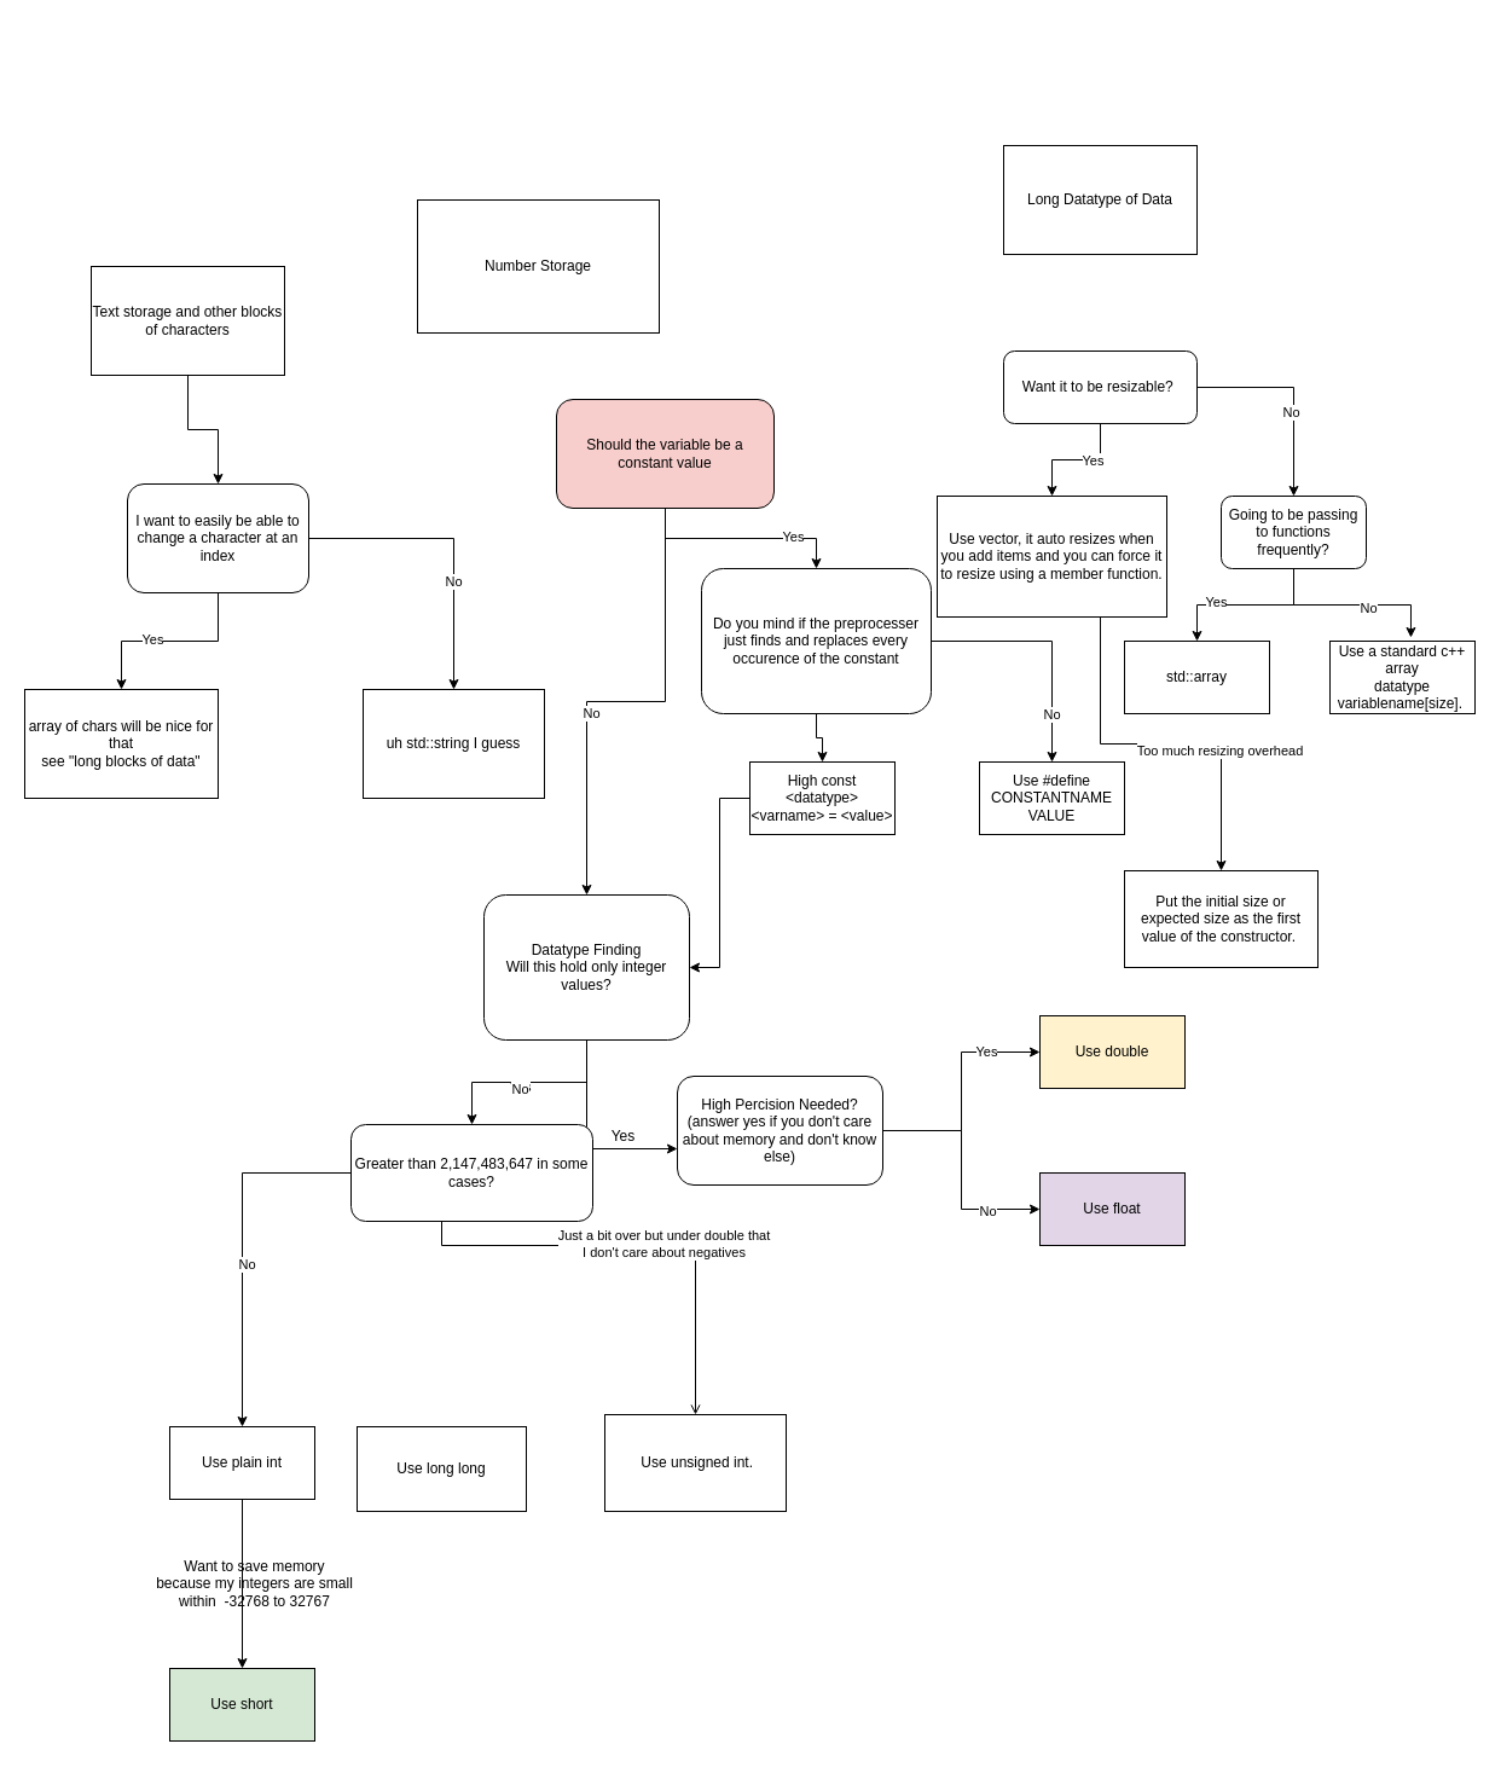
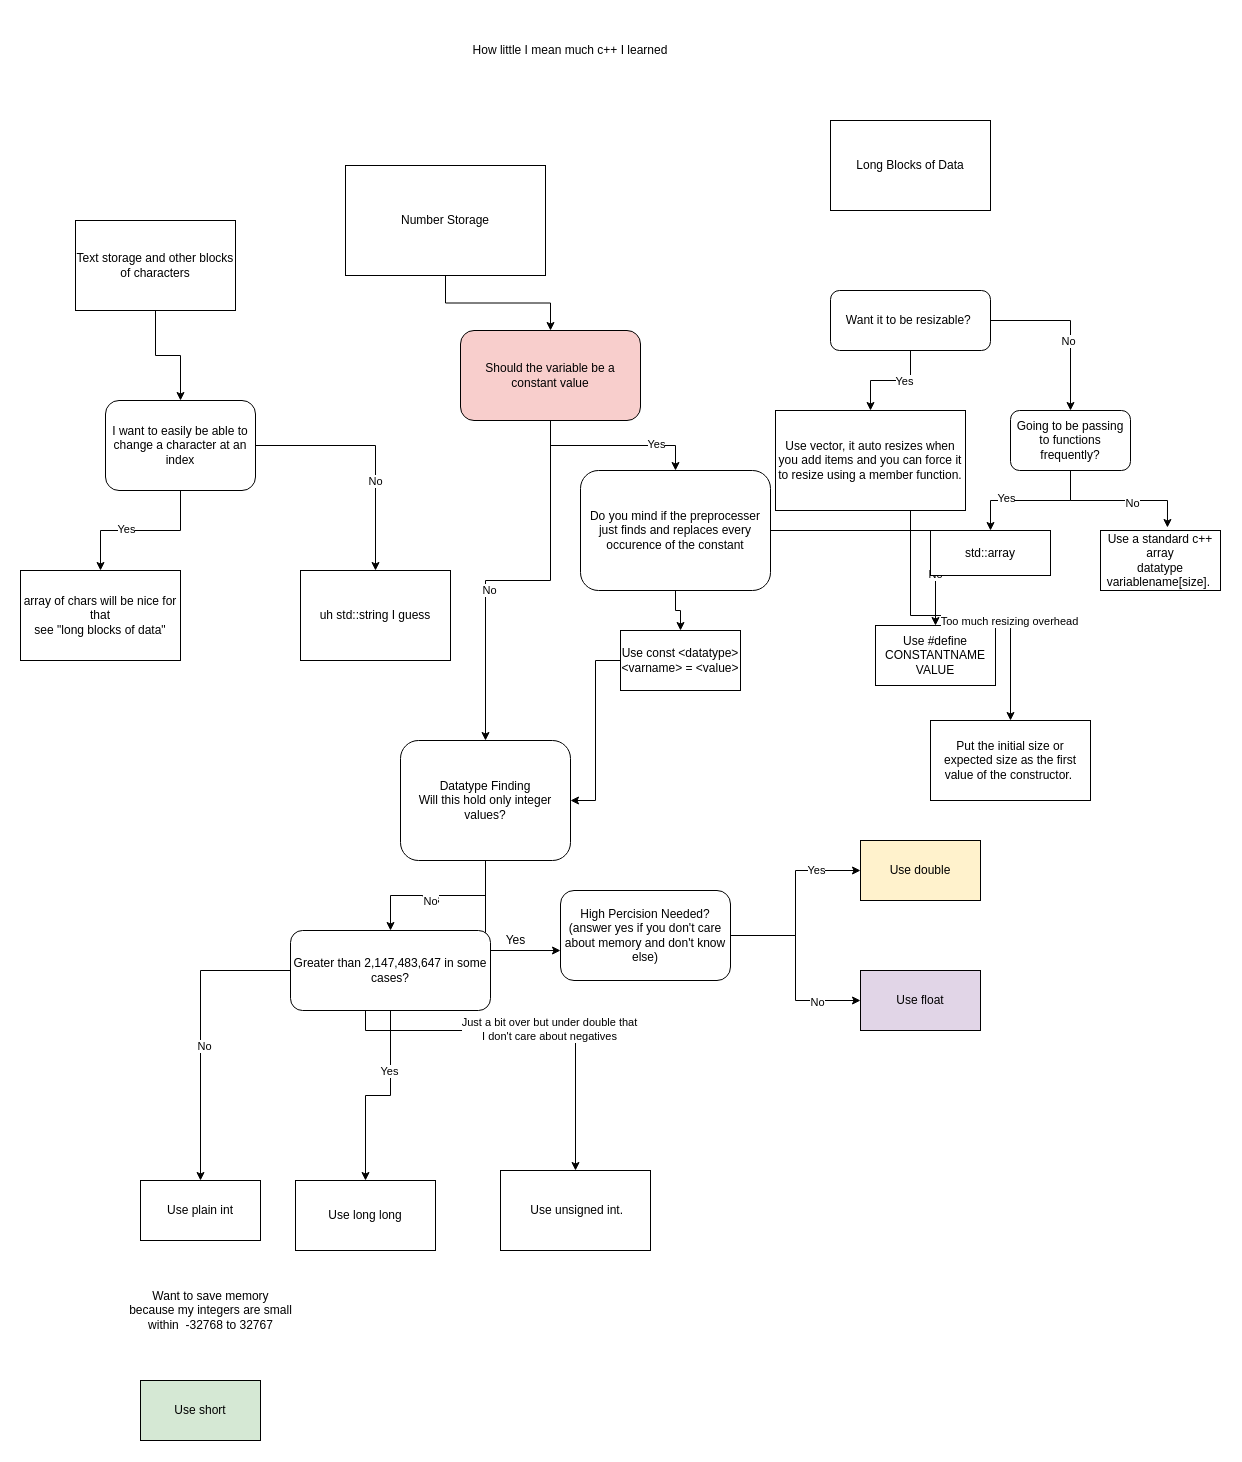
+ <mxCell id="68" value="How little I mean much c++ I learned" style="text;html=1;strokeColor=none;fillColor=none;align=center;verticalAlign=middle;whiteSpace=wrap;rounded=0;" vertex="1" parent="1"><mxGeometry x="420" y="20" width="300" height="60" as="geometry" /></mxCell>
- <mxCell id="42" value="Long Datatype of Data" style="rounded=0;whiteSpace=wrap;html=1;" vertex="1" parent="1"><mxGeometry x="830" y="120" width="160" height="90" as="geometry" /></mxCell>
+ <mxCell id="42" value="Long Blocks of Data" style="rounded=0;whiteSpace=wrap;html=1;" vertex="1" parent="1"><mxGeometry x="830" y="120" width="160" height="90" as="geometry" /></mxCell>
+ <mxCell id="2" style="edgeStyle=orthogonalEdgeStyle;rounded=0;orthogonalLoop=1;jettySize=auto;html=1;" edge="1" parent="1" source="3" target="8"><mxGeometry relative="1" as="geometry" /></mxCell>
- <mxCell id="56" value="std::array" style="rounded=0;whiteSpace=wrap;html=1;" vertex="1" parent="1"><mxGeometry x="930" y="530" width="120" height="60" as="geometry" /></mxCell>
+ <mxCell id="56" value="std::array" style="rounded=0;whiteSpace=wrap;html=1;" vertex="1" parent="1"><mxGeometry x="930" y="530" width="120" height="45" as="geometry" /></mxCell>
- <mxCell id="20" value="High const &amp;lt;datatype&amp;gt; &amp;lt;varname&amp;gt; = &amp;lt;value&amp;gt;" style="rounded=0;whiteSpace=wrap;html=1;" vertex="1" parent="1"><mxGeometry x="620" y="630" width="120" height="60" as="geometry" /></mxCell>
+ <mxCell id="20" value="Use const &amp;lt;datatype&amp;gt; &amp;lt;varname&amp;gt; = &amp;lt;value&amp;gt;" style="rounded=0;whiteSpace=wrap;html=1;" vertex="1" parent="1"><mxGeometry x="620" y="630" width="120" height="60" as="geometry" /></mxCell>
- <mxCell id="18" value="Use #define CONSTANTNAME VALUE" style="rounded=0;whiteSpace=wrap;html=1;" vertex="1" parent="1"><mxGeometry x="810" y="630" width="120" height="60" as="geometry" /></mxCell>
+ <mxCell id="18" value="Use #define CONSTANTNAME VALUE" style="rounded=0;whiteSpace=wrap;html=1;" vertex="1" parent="1"><mxGeometry x="875" y="625" width="120" height="60" as="geometry" /></mxCell>
+ <mxCell id="28" style="edgeStyle=orthogonalEdgeStyle;rounded=0;orthogonalLoop=1;jettySize=auto;html=1;" edge="1" parent="1" source="32" target="35"><mxGeometry relative="1" as="geometry" /></mxCell>
+ <mxCell id="29" value="Yes" style="edgeLabel;html=1;align=center;verticalAlign=middle;resizable=0;points=[];" vertex="1" connectable="0" parent="28"><mxGeometry x="-0.388" y="-2" relative="1" as="geometry"><mxPoint as="offset" /></mxGeometry></mxCell>
- <mxCell id="26" style="edgeStyle=orthogonalEdgeStyle;rounded=0;orthogonalLoop=1;jettySize=auto;html=1;entryX=0.5;entryY=0;entryDx=0;entryDy=0;endArrow=open;" edge="1" parent="1" source="32" target="34"><mxGeometry relative="1" as="geometry"><Array as="points"><mxPoint x="365" y="1030" /><mxPoint x="575" y="1030" /></Array></mxGeometry></mxCell>
+ <mxCell id="26" style="edgeStyle=orthogonalEdgeStyle;rounded=0;orthogonalLoop=1;jettySize=auto;html=1;entryX=0.5;entryY=0;entryDx=0;entryDy=0;" edge="1" parent="1" source="32" target="34"><mxGeometry relative="1" as="geometry"><Array as="points"><mxPoint x="365" y="1030" /><mxPoint x="575" y="1030" /></Array></mxGeometry></mxCell>
- <mxCell id="36" style="edgeStyle=orthogonalEdgeStyle;rounded=0;orthogonalLoop=1;jettySize=auto;html=1;" edge="1" parent="1" source="37" target="40"><mxGeometry relative="1" as="geometry" /></mxCell>
